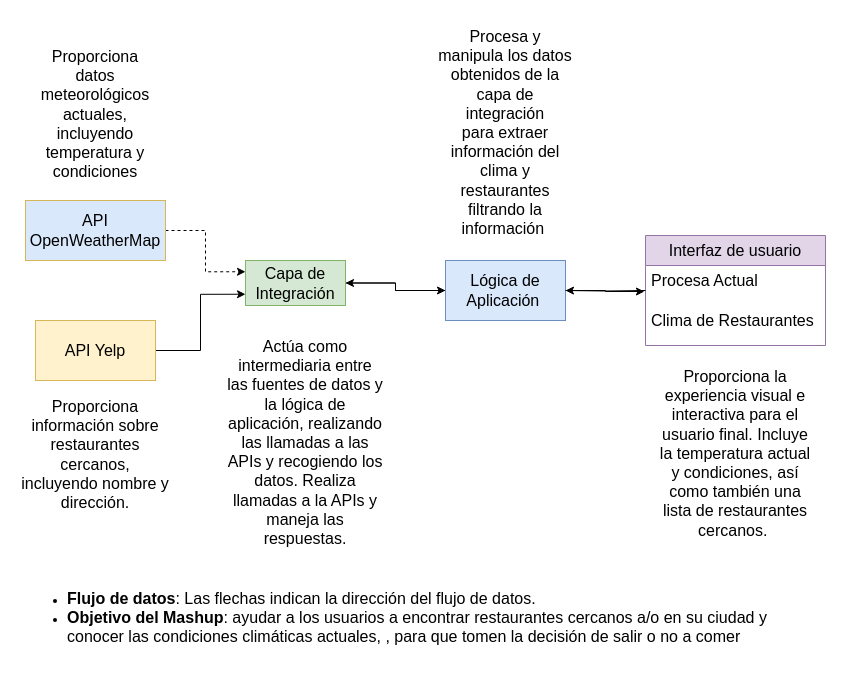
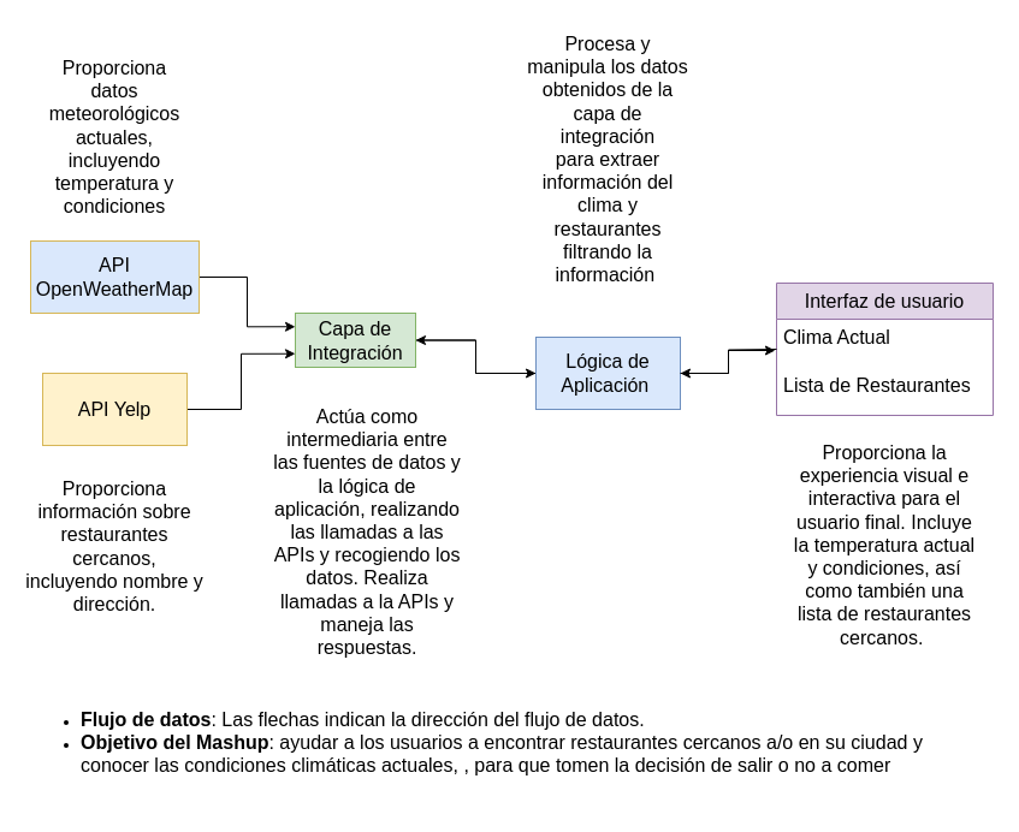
- <mxCell id="2" style="edgeStyle=orthogonalEdgeStyle;rounded=0;orthogonalLoop=1;jettySize=auto;html=1;exitX=1;exitY=0.5;exitDx=0;exitDy=0;entryX=0;entryY=0.25;entryDx=0;entryDy=0;dashed=1;" edge="1" parent="1" source="3" target="7"><mxGeometry relative="1" as="geometry" /></mxCell>
+ <mxCell id="2" style="edgeStyle=orthogonalEdgeStyle;rounded=0;orthogonalLoop=1;jettySize=auto;html=1;exitX=1;exitY=0.5;exitDx=0;exitDy=0;entryX=0;entryY=0.25;entryDx=0;entryDy=0;" edge="1" parent="1" source="3" target="7"><mxGeometry relative="1" as="geometry" /></mxCell>
- <mxCell id="11" value="&lt;span style=&quot;font-size:12.0pt;line-height:&lt;br/&gt;106%;font-family:&amp;quot;Arial Nova Light&amp;quot;,sans-serif;mso-fareast-font-family:Calibri;&lt;br/&gt;mso-bidi-font-family:Arial;mso-ansi-language:ES-MX;mso-fareast-language:EN-US;&lt;br/&gt;mso-bidi-language:AR-SA&quot; lang=&quot;ES-MX&quot;&gt;Procesa Actual&lt;/span&gt;" style="text;strokeColor=none;fillColor=none;align=left;verticalAlign=middle;spacingLeft=4;spacingRight=4;overflow=hidden;points=[[0,0.5],[1,0.5]];portConstraint=eastwest;rotatable=0;whiteSpace=wrap;html=1;" vertex="1" parent="10"><mxGeometry y="30" width="180" height="30" as="geometry" /></mxCell>
+ <mxCell id="11" value="&lt;span style=&quot;font-size:12.0pt;line-height:&lt;br/&gt;106%;font-family:&amp;quot;Arial Nova Light&amp;quot;,sans-serif;mso-fareast-font-family:Calibri;&lt;br/&gt;mso-bidi-font-family:Arial;mso-ansi-language:ES-MX;mso-fareast-language:EN-US;&lt;br/&gt;mso-bidi-language:AR-SA&quot; lang=&quot;ES-MX&quot;&gt;Clima Actual&lt;/span&gt;" style="text;strokeColor=none;fillColor=none;align=left;verticalAlign=middle;spacingLeft=4;spacingRight=4;overflow=hidden;points=[[0,0.5],[1,0.5]];portConstraint=eastwest;rotatable=0;whiteSpace=wrap;html=1;" vertex="1" parent="10"><mxGeometry y="30" width="180" height="30" as="geometry" /></mxCell>
- <mxCell id="9" value="&lt;span style=&quot;font-size:12.0pt;line-height:&lt;br/&gt;106%;font-family:&amp;quot;Arial Nova Light&amp;quot;,sans-serif;mso-fareast-font-family:Calibri;&lt;br/&gt;mso-bidi-font-family:Arial;mso-ansi-language:ES-MX;mso-fareast-language:EN-US;&lt;br/&gt;mso-bidi-language:AR-SA&quot; lang=&quot;ES-MX&quot;&gt;Lógica de Aplicación&amp;nbsp;&lt;/span&gt;" style="rounded=0;whiteSpace=wrap;html=1;fillColor=#dae8fc;strokeColor=#6c8ebf;" vertex="1" parent="1"><mxGeometry x="445" y="260" width="120" height="60" as="geometry" /></mxCell>
+ <mxCell id="9" value="&lt;span style=&quot;font-size:12.0pt;line-height:&lt;br/&gt;106%;font-family:&amp;quot;Arial Nova Light&amp;quot;,sans-serif;mso-fareast-font-family:Calibri;&lt;br/&gt;mso-bidi-font-family:Arial;mso-ansi-language:ES-MX;mso-fareast-language:EN-US;&lt;br/&gt;mso-bidi-language:AR-SA&quot; lang=&quot;ES-MX&quot;&gt;Lógica de Aplicación&amp;nbsp;&lt;/span&gt;" style="rounded=0;whiteSpace=wrap;html=1;fillColor=#dae8fc;strokeColor=#6c8ebf;" vertex="1" parent="1"><mxGeometry x="445" y="280" width="120" height="60" as="geometry" /></mxCell>
- <mxCell id="12" value="&lt;span style=&quot;font-size:12.0pt;line-height:&lt;br/&gt;106%;font-family:&amp;quot;Arial Nova Light&amp;quot;,sans-serif;mso-fareast-font-family:Calibri;&lt;br/&gt;mso-bidi-font-family:Arial;mso-ansi-language:ES-MX;mso-fareast-language:EN-US;&lt;br/&gt;mso-bidi-language:AR-SA&quot; lang=&quot;ES-MX&quot;&gt;Clima de Restaurantes&lt;/span&gt;" style="text;strokeColor=none;fillColor=none;align=left;verticalAlign=middle;spacingLeft=4;spacingRight=4;overflow=hidden;points=[[0,0.5],[1,0.5]];portConstraint=eastwest;rotatable=0;whiteSpace=wrap;html=1;" vertex="1" parent="10"><mxGeometry y="60" width="180" height="50" as="geometry" /></mxCell>
+ <mxCell id="12" value="&lt;span style=&quot;font-size:12.0pt;line-height:&lt;br/&gt;106%;font-family:&amp;quot;Arial Nova Light&amp;quot;,sans-serif;mso-fareast-font-family:Calibri;&lt;br/&gt;mso-bidi-font-family:Arial;mso-ansi-language:ES-MX;mso-fareast-language:EN-US;&lt;br/&gt;mso-bidi-language:AR-SA&quot; lang=&quot;ES-MX&quot;&gt;Lista de Restaurantes&lt;/span&gt;" style="text;strokeColor=none;fillColor=none;align=left;verticalAlign=middle;spacingLeft=4;spacingRight=4;overflow=hidden;points=[[0,0.5],[1,0.5]];portConstraint=eastwest;rotatable=0;whiteSpace=wrap;html=1;" vertex="1" parent="10"><mxGeometry y="60" width="180" height="50" as="geometry" /></mxCell>
- <mxCell id="5" value="&lt;span style=&quot;font-size:12.0pt;line-height:&lt;br/&gt;106%;font-family:&amp;quot;Arial Nova Light&amp;quot;,sans-serif;mso-fareast-font-family:Calibri;&lt;br/&gt;mso-bidi-font-family:Arial;mso-ansi-language:ES-MX;mso-fareast-language:EN-US;&lt;br/&gt;mso-bidi-language:AR-SA&quot; lang=&quot;ES-MX&quot;&gt;API Yelp&lt;/span&gt;" style="rounded=0;whiteSpace=wrap;html=1;fillColor=#fff2cc;strokeColor=#d6b656;" vertex="1" parent="1"><mxGeometry x="35" y="320" width="120" height="60" as="geometry" /></mxCell>
+ <mxCell id="5" value="&lt;span style=&quot;font-size:12.0pt;line-height:&lt;br/&gt;106%;font-family:&amp;quot;Arial Nova Light&amp;quot;,sans-serif;mso-fareast-font-family:Calibri;&lt;br/&gt;mso-bidi-font-family:Arial;mso-ansi-language:ES-MX;mso-fareast-language:EN-US;&lt;br/&gt;mso-bidi-language:AR-SA&quot; lang=&quot;ES-MX&quot;&gt;API Yelp&lt;/span&gt;" style="rounded=0;whiteSpace=wrap;html=1;fillColor=#fff2cc;strokeColor=#d6b656;" vertex="1" parent="1"><mxGeometry x="35" y="310" width="120" height="60" as="geometry" /></mxCell>
